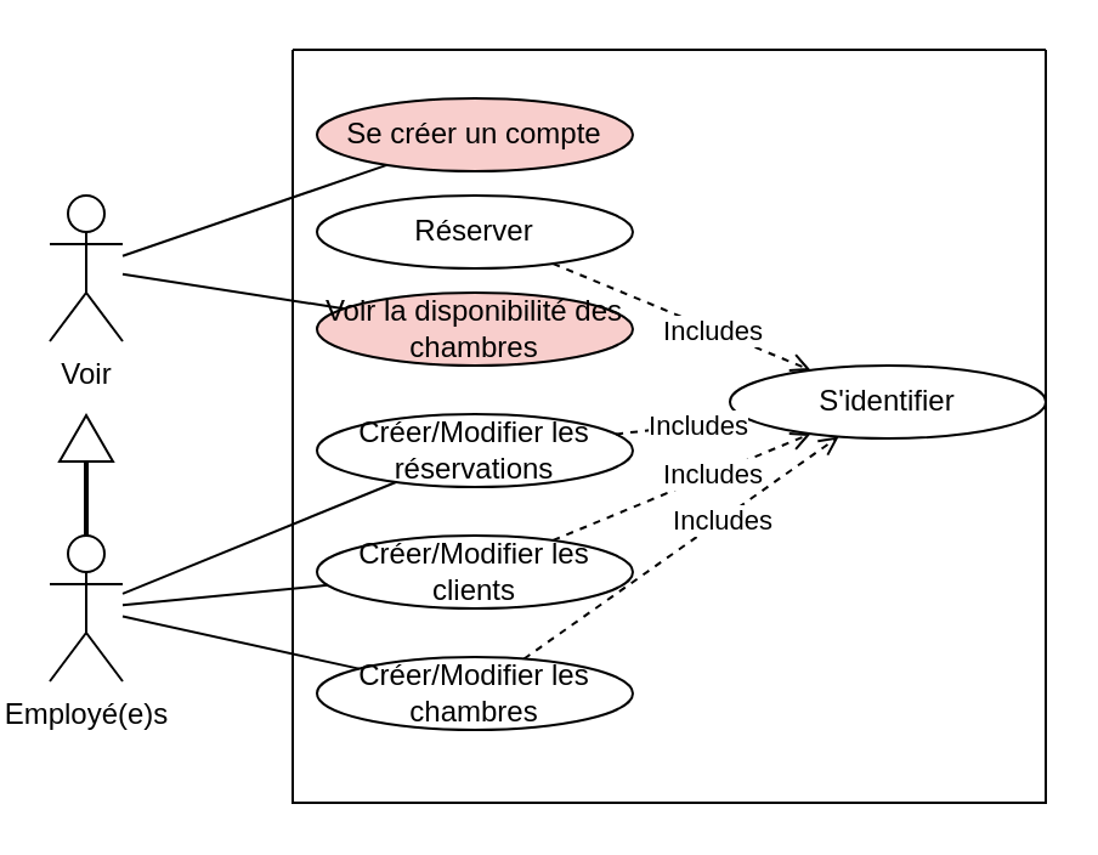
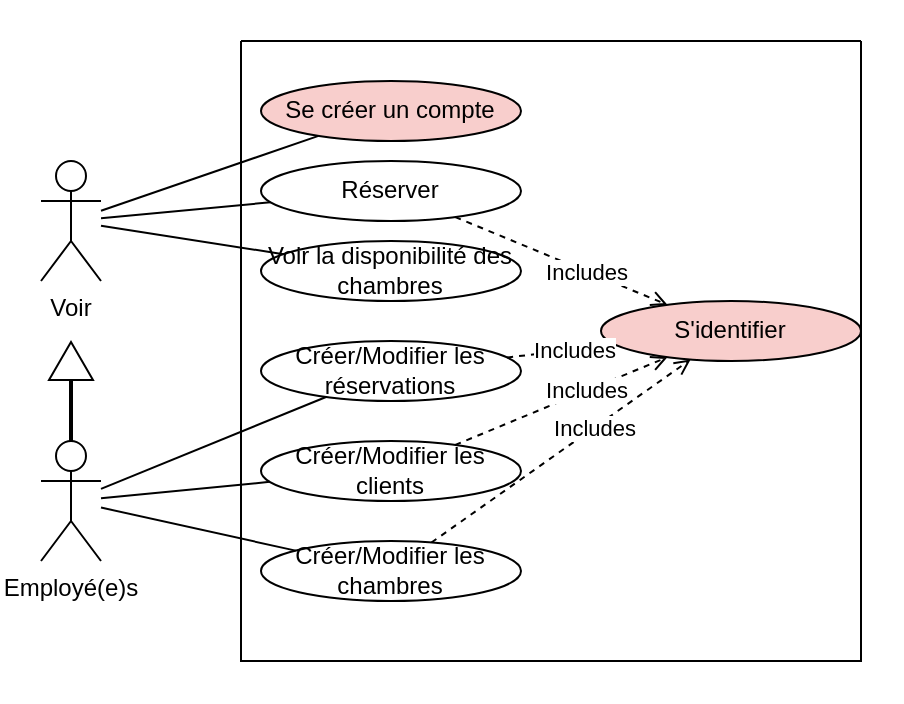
+ <mxCell id="24" value="" style="endArrow=none;html=1;rounded=0;" edge="1" parent="1" source="2" target="5"><mxGeometry width="50" height="50" relative="1" as="geometry"><mxPoint x="150" y="250" as="sourcePoint" /><mxPoint x="200" y="200" as="targetPoint" /></mxGeometry></mxCell>
- <mxCell id="9" value="Voir la disponibilité des chambres" style="ellipse;whiteSpace=wrap;html=1;fillColor=#f8cecc;" vertex="1" parent="4"><mxGeometry x="10" y="100" width="130" height="30" as="geometry" /></mxCell>
+ <mxCell id="9" value="Voir la disponibilité des chambres" style="ellipse;whiteSpace=wrap;html=1;" vertex="1" parent="4"><mxGeometry x="10" y="100" width="130" height="30" as="geometry" /></mxCell>
- <mxCell id="10" value="S'identifier" style="ellipse;whiteSpace=wrap;html=1;" vertex="1" parent="4"><mxGeometry x="180" y="130" width="130" height="30" as="geometry" /></mxCell>
+ <mxCell id="10" value="S'identifier" style="ellipse;whiteSpace=wrap;html=1;fillColor=#f8cecc;" vertex="1" parent="4"><mxGeometry x="180" y="130" width="130" height="30" as="geometry" /></mxCell>
